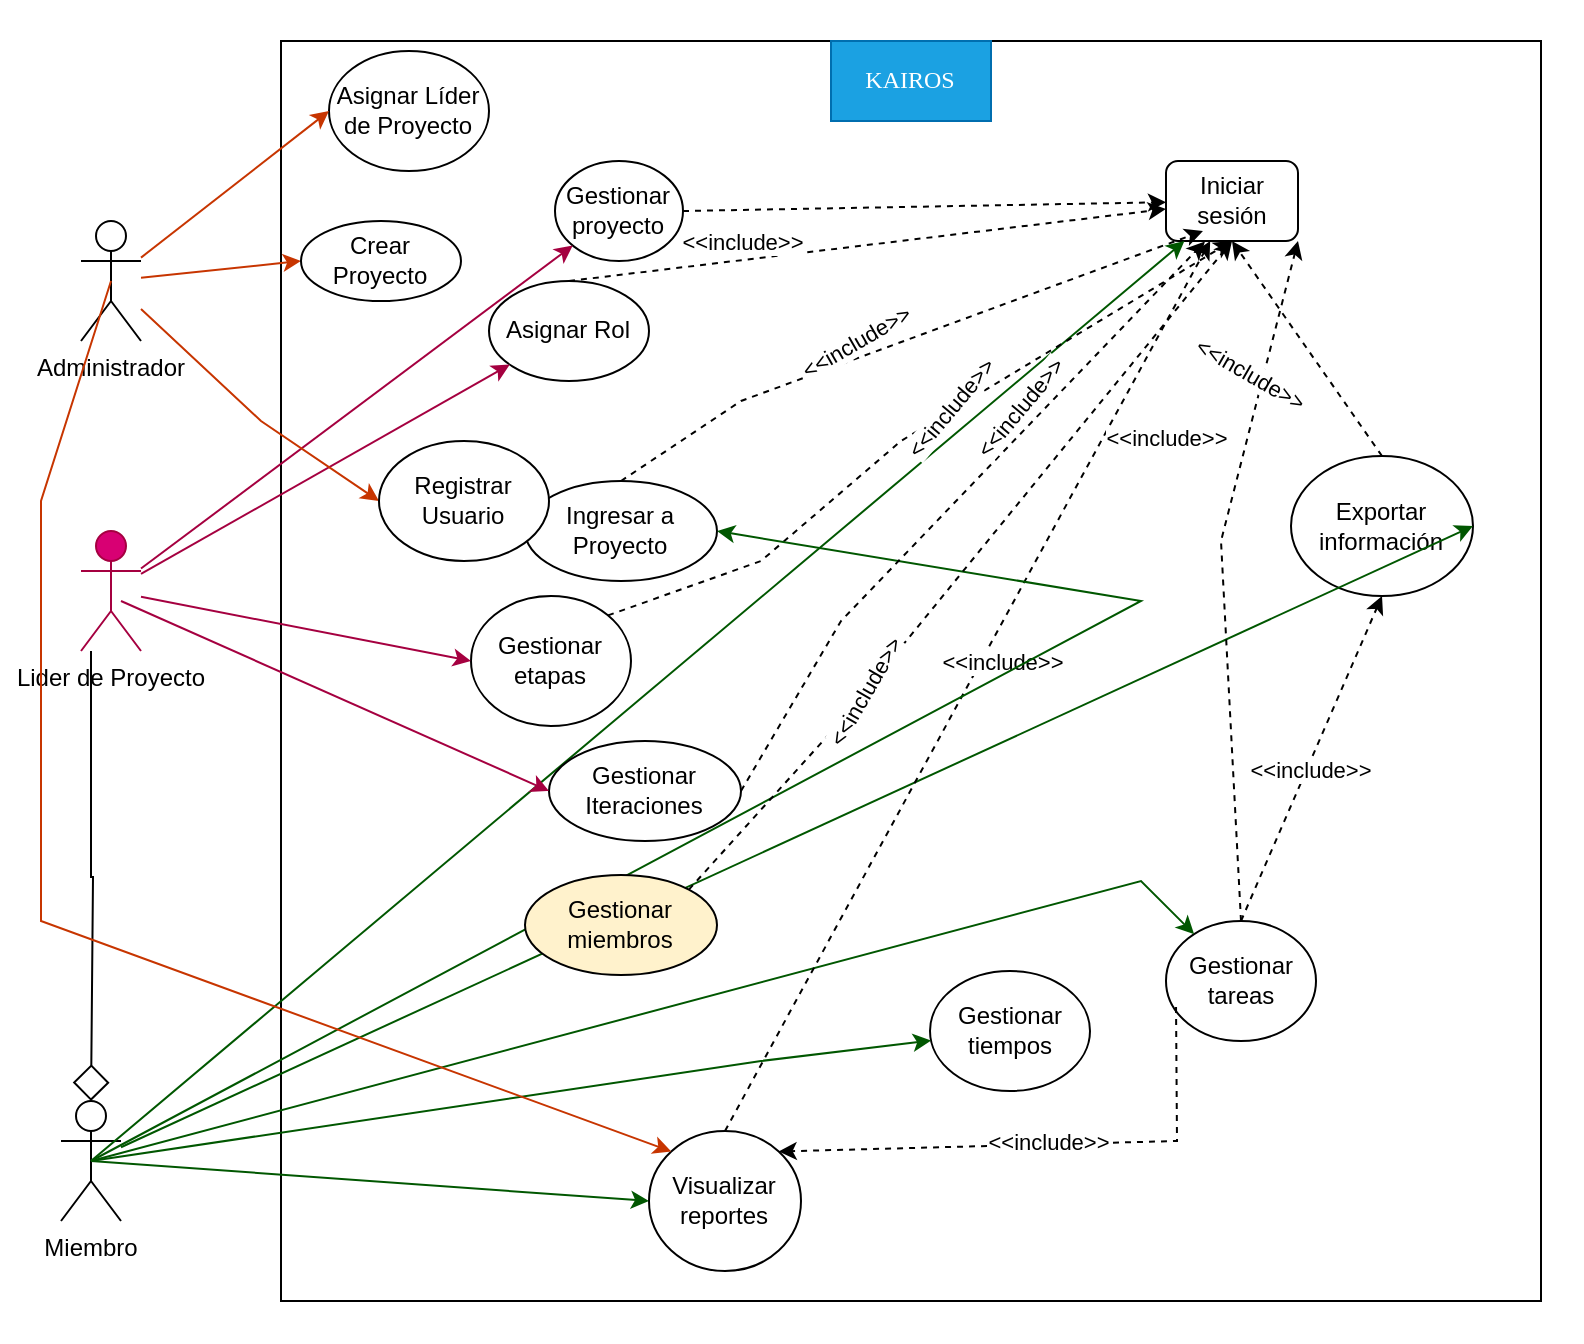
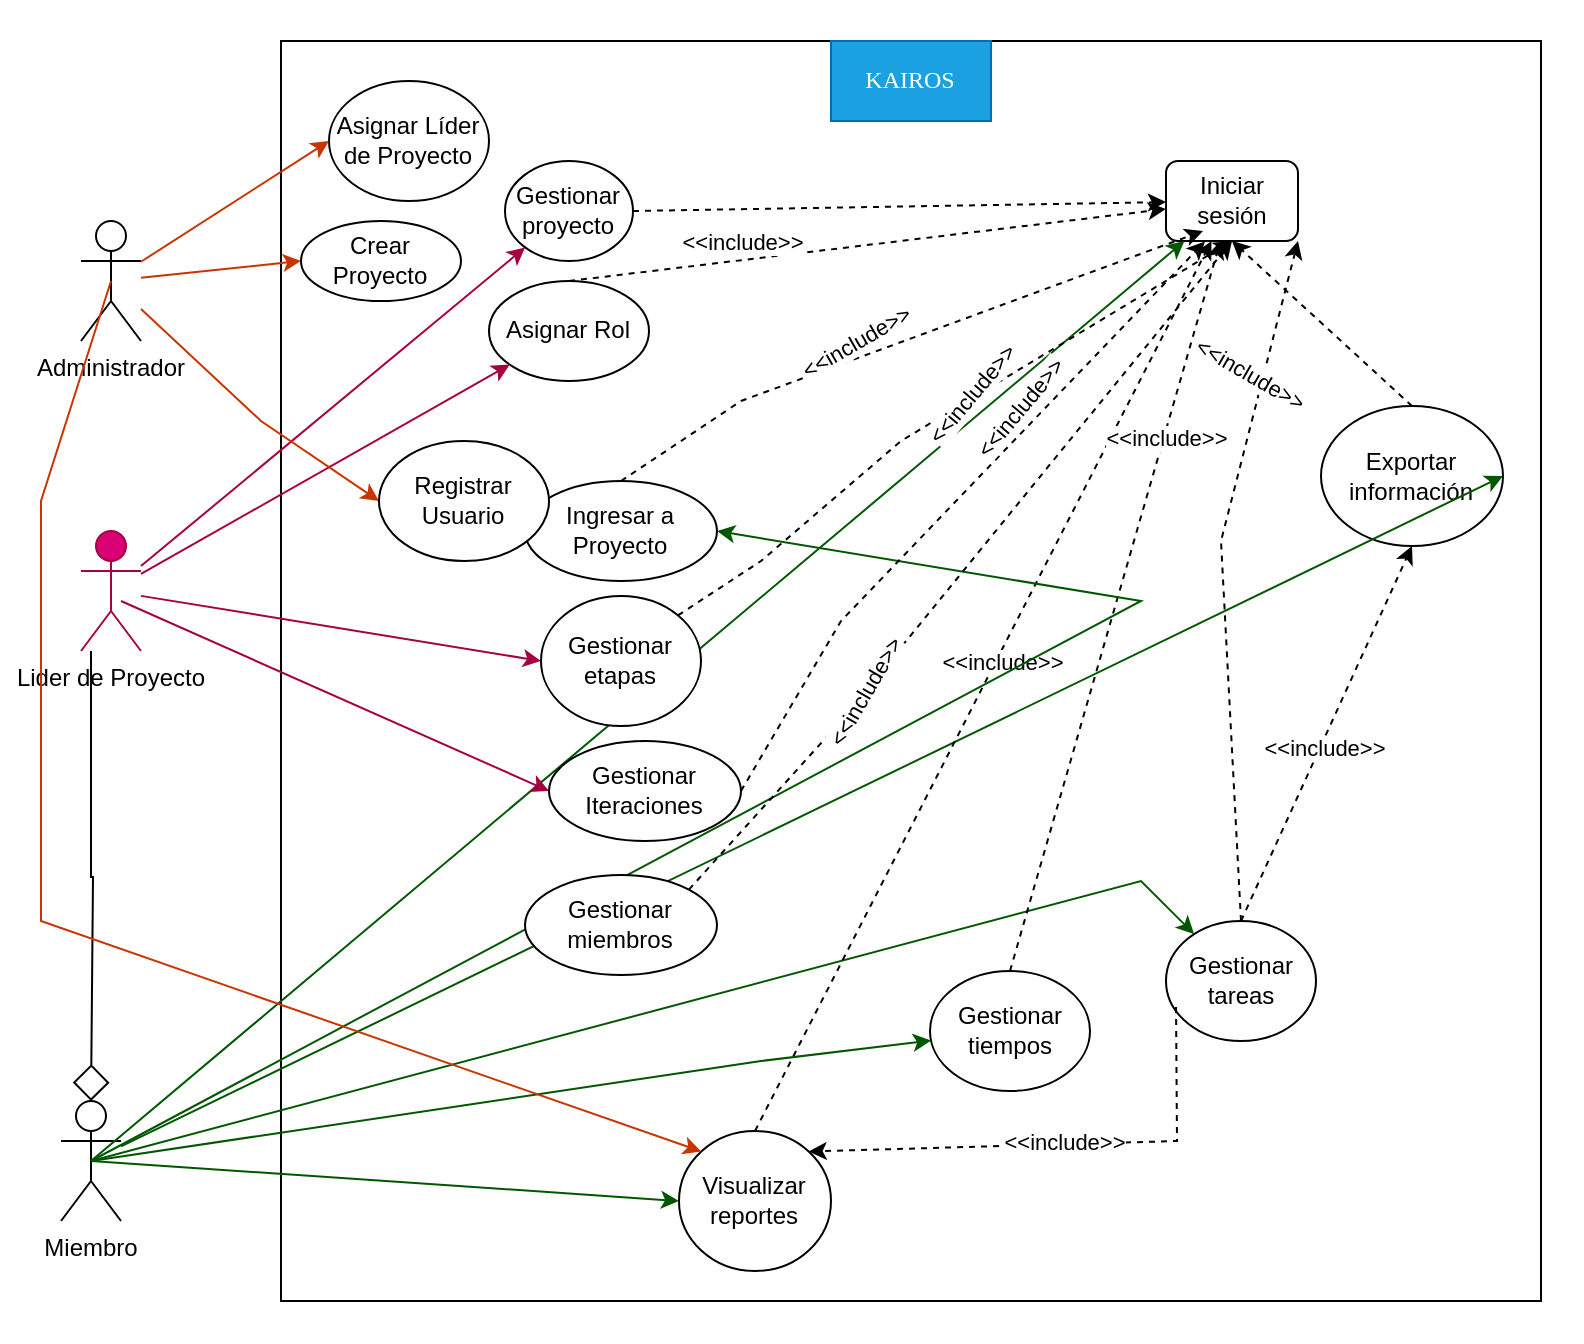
- <mxCell id="51" value="Asignar Líder de Proyecto" style="ellipse;whiteSpace=wrap;html=1;" vertex="1" parent="1"><mxGeometry x="164" y="25" width="80" height="60" as="geometry" /></mxCell>
+ <mxCell id="51" value="Asignar Líder de Proyecto" style="ellipse;whiteSpace=wrap;html=1;" vertex="1" parent="1"><mxGeometry x="164" y="40" width="80" height="60" as="geometry" /></mxCell>
- <mxCell id="11" value="Gestionar proyecto" style="ellipse;whiteSpace=wrap;html=1;" vertex="1" parent="1"><mxGeometry x="277" y="80" width="64" height="50" as="geometry" /></mxCell>
+ <mxCell id="11" value="Gestionar proyecto" style="ellipse;whiteSpace=wrap;html=1;" vertex="1" parent="1"><mxGeometry x="252" y="80" width="64" height="50" as="geometry" /></mxCell>
- <mxCell id="17" value="Exportar información" style="ellipse;whiteSpace=wrap;html=1;" vertex="1" parent="1"><mxGeometry x="645" y="227.5" width="91" height="70" as="geometry" /></mxCell>
+ <mxCell id="17" value="Exportar información" style="ellipse;whiteSpace=wrap;html=1;" vertex="1" parent="1"><mxGeometry x="660" y="202.5" width="91" height="70" as="geometry" /></mxCell>
- <mxCell id="13" value="Gestionar etapas" style="ellipse;whiteSpace=wrap;html=1;" vertex="1" parent="1"><mxGeometry x="235" y="297.5" width="80" height="65" as="geometry" /></mxCell>
+ <mxCell id="13" value="Gestionar etapas" style="ellipse;whiteSpace=wrap;html=1;" vertex="1" parent="1"><mxGeometry x="270" y="297.5" width="80" height="65" as="geometry" /></mxCell>
+ <mxCell id="35" value="" style="endArrow=classic;html=1;rounded=0;dashed=1;exitX=0.5;exitY=0;exitDx=0;exitDy=0;" edge="1" parent="1" source="15" target="7"><mxGeometry width="50" height="50" relative="1" as="geometry"><mxPoint x="410" y="510" as="sourcePoint" /><mxPoint x="410" y="430" as="targetPoint" /></mxGeometry></mxCell>
- <mxCell id="45" value="Gestionar miembros" style="ellipse;whiteSpace=wrap;html=1;fillColor=#fff2cc;" vertex="1" parent="1"><mxGeometry x="262" y="437" width="96" height="50" as="geometry" /></mxCell>
+ <mxCell id="45" value="Gestionar miembros" style="ellipse;whiteSpace=wrap;html=1;" vertex="1" parent="1"><mxGeometry x="262" y="437" width="96" height="50" as="geometry" /></mxCell>
- <mxCell id="16" value="Visualizar reportes" style="ellipse;whiteSpace=wrap;html=1;" vertex="1" parent="1"><mxGeometry x="324" y="565" width="76" height="70" as="geometry" /></mxCell>
+ <mxCell id="16" value="Visualizar reportes" style="ellipse;whiteSpace=wrap;html=1;" vertex="1" parent="1"><mxGeometry x="339" y="565" width="76" height="70" as="geometry" /></mxCell>
